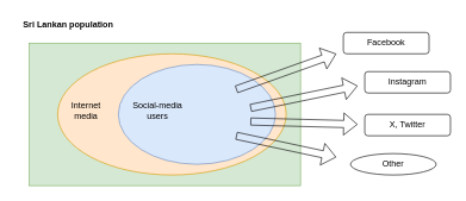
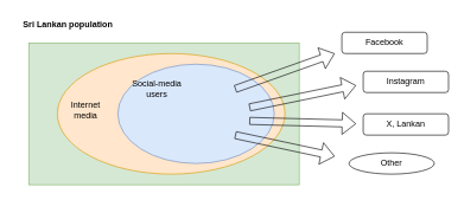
- <mxCell id="7" value="Social-media users" style="text;html=1;align=center;verticalAlign=middle;whiteSpace=wrap;rounded=0;" vertex="1" parent="1"><mxGeometry x="180" y="140" width="80" height="30" as="geometry" /></mxCell>
+ <mxCell id="7" value="Social-media users" style="text;html=1;align=center;verticalAlign=middle;whiteSpace=wrap;rounded=0;" vertex="1" parent="1"><mxGeometry x="180" y="110" width="80" height="30" as="geometry" /></mxCell>
- <mxCell id="13" value="X, Twitter" style="rounded=1;whiteSpace=wrap;html=1;" vertex="1" parent="1"><mxGeometry x="510" y="160" width="120" height="30" as="geometry" /></mxCell>
+ <mxCell id="13" value="X, Lankan" style="rounded=1;whiteSpace=wrap;html=1;" vertex="1" parent="1"><mxGeometry x="510" y="160" width="120" height="30" as="geometry" /></mxCell>
